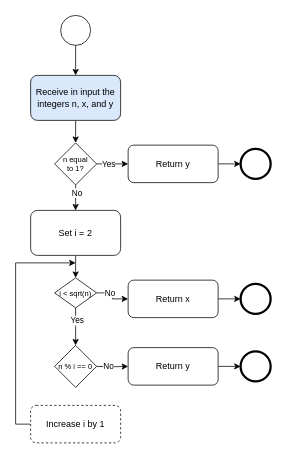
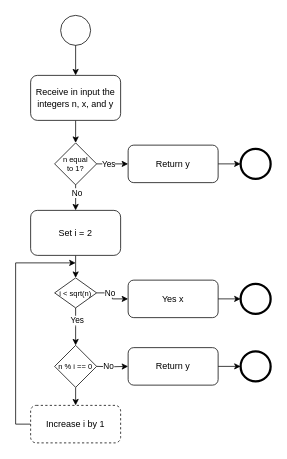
- <mxCell id="7" value="Receive in input the integers n, x, and y" style="rounded=1;whiteSpace=wrap;html=1;fillColor=#dae8fc;" vertex="1" parent="1"><mxGeometry x="40" y="100" width="120" height="60" as="geometry" /></mxCell>
+ <mxCell id="7" value="Receive in input the integers n, x, and y" style="rounded=1;whiteSpace=wrap;html=1;" vertex="1" parent="1"><mxGeometry x="40" y="100" width="120" height="60" as="geometry" /></mxCell>
- <mxCell id="14" value="Return x" style="rounded=1;whiteSpace=wrap;html=1;" vertex="1" parent="1"><mxGeometry x="170" y="373" width="120" height="50" as="geometry" /></mxCell>
+ <mxCell id="14" value="Yes x" style="rounded=1;whiteSpace=wrap;html=1;" vertex="1" parent="1"><mxGeometry x="170" y="373" width="120" height="50" as="geometry" /></mxCell>
+ <mxCell id="26" style="edgeStyle=orthogonalEdgeStyle;rounded=0;orthogonalLoop=1;jettySize=auto;html=1;exitX=0.5;exitY=1;exitDx=0;exitDy=0;entryX=0.5;entryY=0;entryDx=0;entryDy=0;" edge="1" parent="1" source="27" target="16"><mxGeometry relative="1" as="geometry" /></mxCell>
